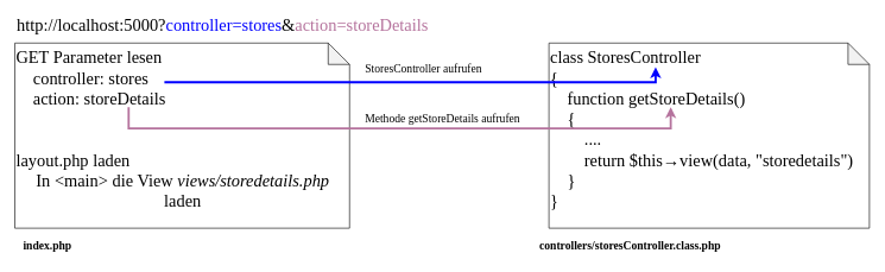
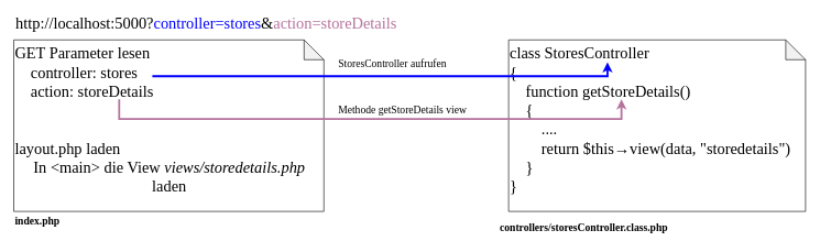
- <mxCell id="8" value="Methode getStoreDetails aufrufen" style="text;html=1;strokeColor=none;fillColor=none;align=left;verticalAlign=top;whiteSpace=wrap;rounded=0;fontFamily=Gill Sans MT;fontSize=16;fontColor=#000000;" vertex="1" parent="1"><mxGeometry x="510" y="150" width="270" height="30" as="geometry" /></mxCell>
+ <mxCell id="8" value="Methode getStoreDetails view" style="text;html=1;strokeColor=none;fillColor=none;align=left;verticalAlign=top;whiteSpace=wrap;rounded=0;fontFamily=Gill Sans MT;fontSize=16;fontColor=#000000;" vertex="1" parent="1"><mxGeometry x="510" y="150" width="270" height="30" as="geometry" /></mxCell>
- <mxCell id="9" value="&lt;font color=&quot;#000000&quot;&gt;&lt;b&gt;index.php&lt;/b&gt;&lt;/font&gt;" style="text;html=1;strokeColor=none;fillColor=none;align=left;verticalAlign=middle;whiteSpace=wrap;rounded=0;fontFamily=Gill Sans MT;fontSize=16;fontColor=#B5739D;" vertex="1" parent="1"><mxGeometry x="30" y="330" width="190" height="30" as="geometry" /></mxCell>
+ <mxCell id="9" value="&lt;font color=&quot;#000000&quot;&gt;&lt;b&gt;index.php&lt;/b&gt;&lt;/font&gt;" style="text;html=1;strokeColor=none;fillColor=none;align=left;verticalAlign=middle;whiteSpace=wrap;rounded=0;fontFamily=Gill Sans MT;fontSize=16;fontColor=#B5739D;" vertex="1" parent="1"><mxGeometry x="20" y="320" width="190" height="30" as="geometry" /></mxCell>
